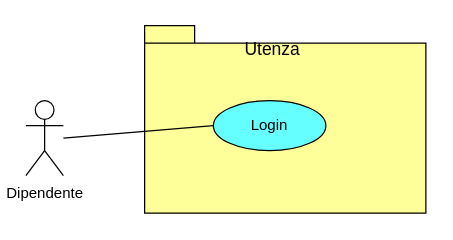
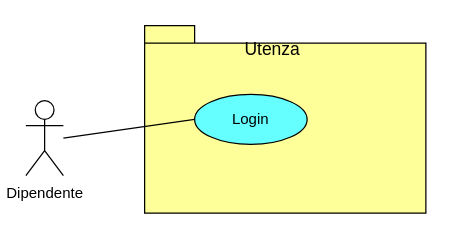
- <mxCell id="5" value="Login" style="ellipse;whiteSpace=wrap;html=1;fillColor=#66FFFF;" parent="1" vertex="1"><mxGeometry x="170" y="80" width="90" height="40" as="geometry" /></mxCell>
+ <mxCell id="5" value="Login" style="ellipse;whiteSpace=wrap;html=1;fillColor=#66FFFF;" parent="1" vertex="1"><mxGeometry x="155" y="75" width="90" height="40" as="geometry" /></mxCell>
